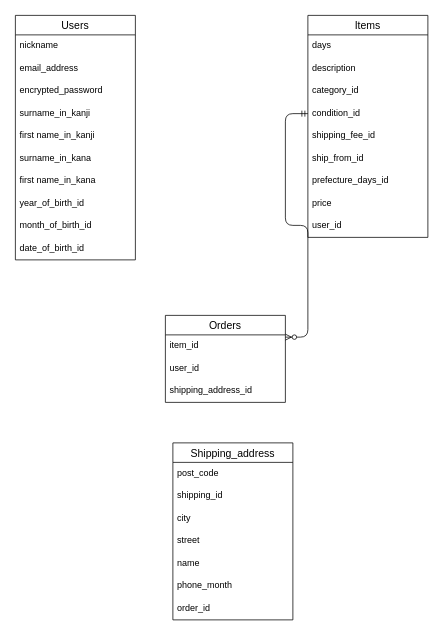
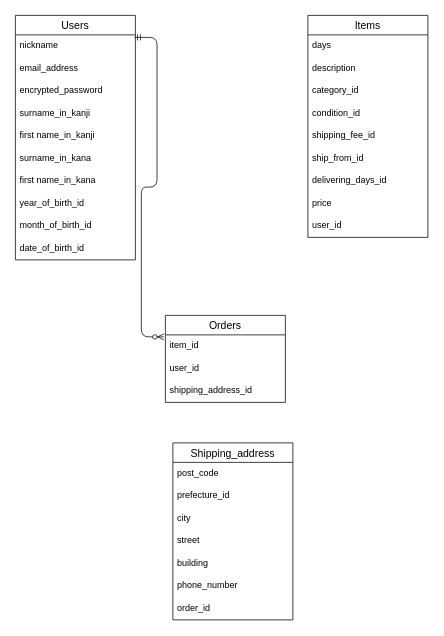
- <mxCell id="35" value="" style="edgeStyle=entityRelationEdgeStyle;fontSize=12;html=1;endArrow=ERzeroToMany;startArrow=ERmandOne;exitX=0;exitY=0.5;exitDx=0;exitDy=0;entryX=1;entryY=0.25;entryDx=0;entryDy=0;" edge="1" parent="1" source="17" target="31"><mxGeometry width="100" height="100" relative="1" as="geometry"><mxPoint x="90" y="450" as="sourcePoint" /><mxPoint x="530" y="460" as="targetPoint" /></mxGeometry></mxCell>
- <mxCell id="20" value="prefecture_days_id" style="text;strokeColor=none;fillColor=none;spacingLeft=4;spacingRight=4;overflow=hidden;rotatable=0;points=[[0,0.5],[1,0.5]];portConstraint=eastwest;fontSize=12;" parent="13" vertex="1"><mxGeometry y="206" width="160" height="30" as="geometry" /></mxCell>
+ <mxCell id="20" value="delivering_days_id" style="text;strokeColor=none;fillColor=none;spacingLeft=4;spacingRight=4;overflow=hidden;rotatable=0;points=[[0,0.5],[1,0.5]];portConstraint=eastwest;fontSize=12;" parent="13" vertex="1"><mxGeometry y="206" width="160" height="30" as="geometry" /></mxCell>
+ <mxCell id="36" value="" style="edgeStyle=entityRelationEdgeStyle;fontSize=12;html=1;endArrow=ERzeroToMany;startArrow=ERmandOne;entryX=-0.013;entryY=0.089;entryDx=0;entryDy=0;entryPerimeter=0;exitX=0.993;exitY=0.09;exitDx=0;exitDy=0;exitPerimeter=0;" edge="1" parent="1" source="2" target="32"><mxGeometry width="100" height="100" relative="1" as="geometry"><mxPoint x="240" y="260" as="sourcePoint" /><mxPoint x="190" y="350" as="targetPoint" /></mxGeometry></mxCell>
- <mxCell id="25" value="shipping_id" style="text;strokeColor=none;fillColor=none;spacingLeft=4;spacingRight=4;overflow=hidden;rotatable=0;points=[[0,0.5],[1,0.5]];portConstraint=eastwest;fontSize=12;" vertex="1" parent="23"><mxGeometry y="56" width="160" height="30" as="geometry" /></mxCell>
+ <mxCell id="25" value="prefecture_id" style="text;strokeColor=none;fillColor=none;spacingLeft=4;spacingRight=4;overflow=hidden;rotatable=0;points=[[0,0.5],[1,0.5]];portConstraint=eastwest;fontSize=12;" vertex="1" parent="23"><mxGeometry y="56" width="160" height="30" as="geometry" /></mxCell>
- <mxCell id="28" value="name" style="text;strokeColor=none;fillColor=none;spacingLeft=4;spacingRight=4;overflow=hidden;rotatable=0;points=[[0,0.5],[1,0.5]];portConstraint=eastwest;fontSize=12;" vertex="1" parent="23"><mxGeometry y="146" width="160" height="30" as="geometry" /></mxCell>
+ <mxCell id="28" value="building" style="text;strokeColor=none;fillColor=none;spacingLeft=4;spacingRight=4;overflow=hidden;rotatable=0;points=[[0,0.5],[1,0.5]];portConstraint=eastwest;fontSize=12;" vertex="1" parent="23"><mxGeometry y="146" width="160" height="30" as="geometry" /></mxCell>
- <mxCell id="29" value="phone_month" style="text;strokeColor=none;fillColor=none;spacingLeft=4;spacingRight=4;overflow=hidden;rotatable=0;points=[[0,0.5],[1,0.5]];portConstraint=eastwest;fontSize=12;" vertex="1" parent="23"><mxGeometry y="176" width="160" height="30" as="geometry" /></mxCell>
+ <mxCell id="29" value="phone_number" style="text;strokeColor=none;fillColor=none;spacingLeft=4;spacingRight=4;overflow=hidden;rotatable=0;points=[[0,0.5],[1,0.5]];portConstraint=eastwest;fontSize=12;" vertex="1" parent="23"><mxGeometry y="176" width="160" height="30" as="geometry" /></mxCell>
